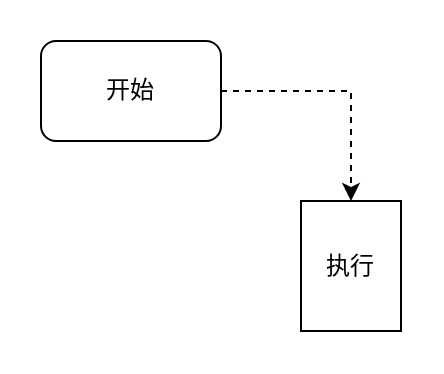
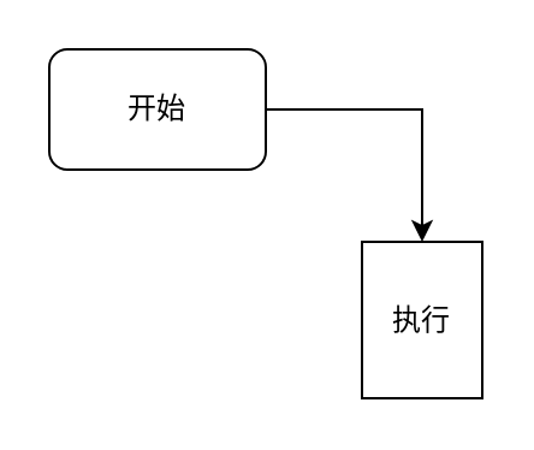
- <mxCell id="2" value="" style="edgeStyle=orthogonalEdgeStyle;rounded=0;orthogonalLoop=1;jettySize=auto;html=1;entryX=0.5;entryY=0;entryDx=0;entryDy=0;dashed=1;" parent="1" source="3" edge="1" target="4"><mxGeometry relative="1" as="geometry"><mxPoint x="65" y="100" as="targetPoint" /></mxGeometry></mxCell>
+ <mxCell id="2" value="" style="edgeStyle=orthogonalEdgeStyle;rounded=0;orthogonalLoop=1;jettySize=auto;html=1;entryX=0.5;entryY=0;entryDx=0;entryDy=0;" parent="1" source="3" edge="1" target="4"><mxGeometry relative="1" as="geometry"><mxPoint x="65" y="100" as="targetPoint" /></mxGeometry></mxCell>
